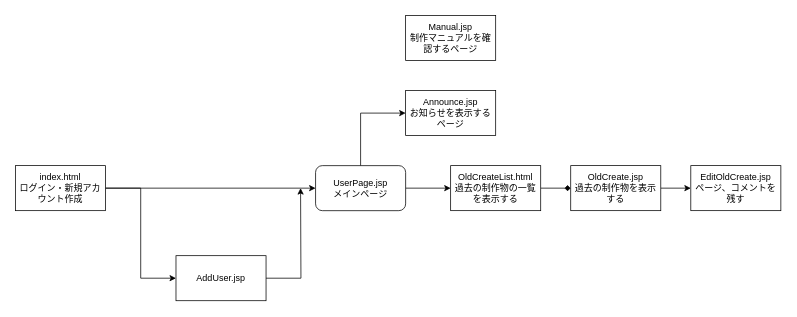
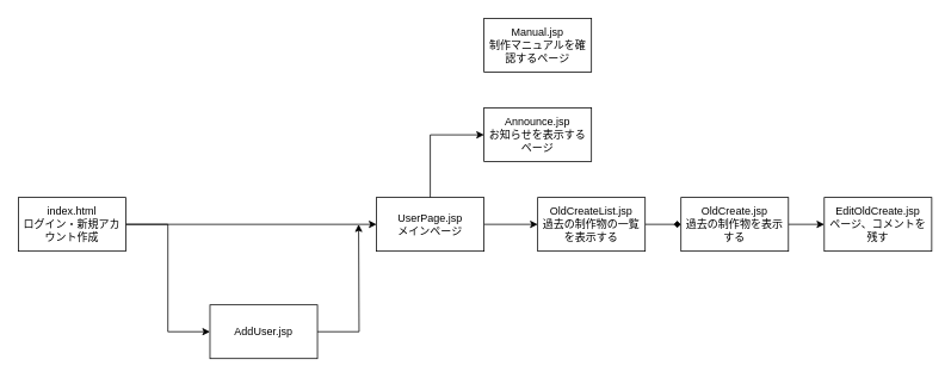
- <mxCell id="7" value="UserPage.jsp&lt;br&gt;メインページ" style="whiteSpace=wrap;html=1;rounded=1;" parent="1" vertex="1"><mxGeometry x="420" y="220" width="120" height="60" as="geometry" /></mxCell>
+ <mxCell id="7" value="UserPage.jsp&lt;br&gt;メインページ" style="rounded=0;whiteSpace=wrap;html=1;" parent="1" vertex="1"><mxGeometry x="420" y="220" width="120" height="60" as="geometry" /></mxCell>
- <mxCell id="13" value="OldCreateList.html&lt;br&gt;過去の制作物の一覧を表示する" style="rounded=0;whiteSpace=wrap;html=1;" parent="1" vertex="1"><mxGeometry x="600" y="220" width="120" height="60" as="geometry" /></mxCell>
+ <mxCell id="13" value="OldCreateList.jsp&lt;br&gt;過去の制作物の一覧を表示する" style="rounded=0;whiteSpace=wrap;html=1;" parent="1" vertex="1"><mxGeometry x="600" y="220" width="120" height="60" as="geometry" /></mxCell>
